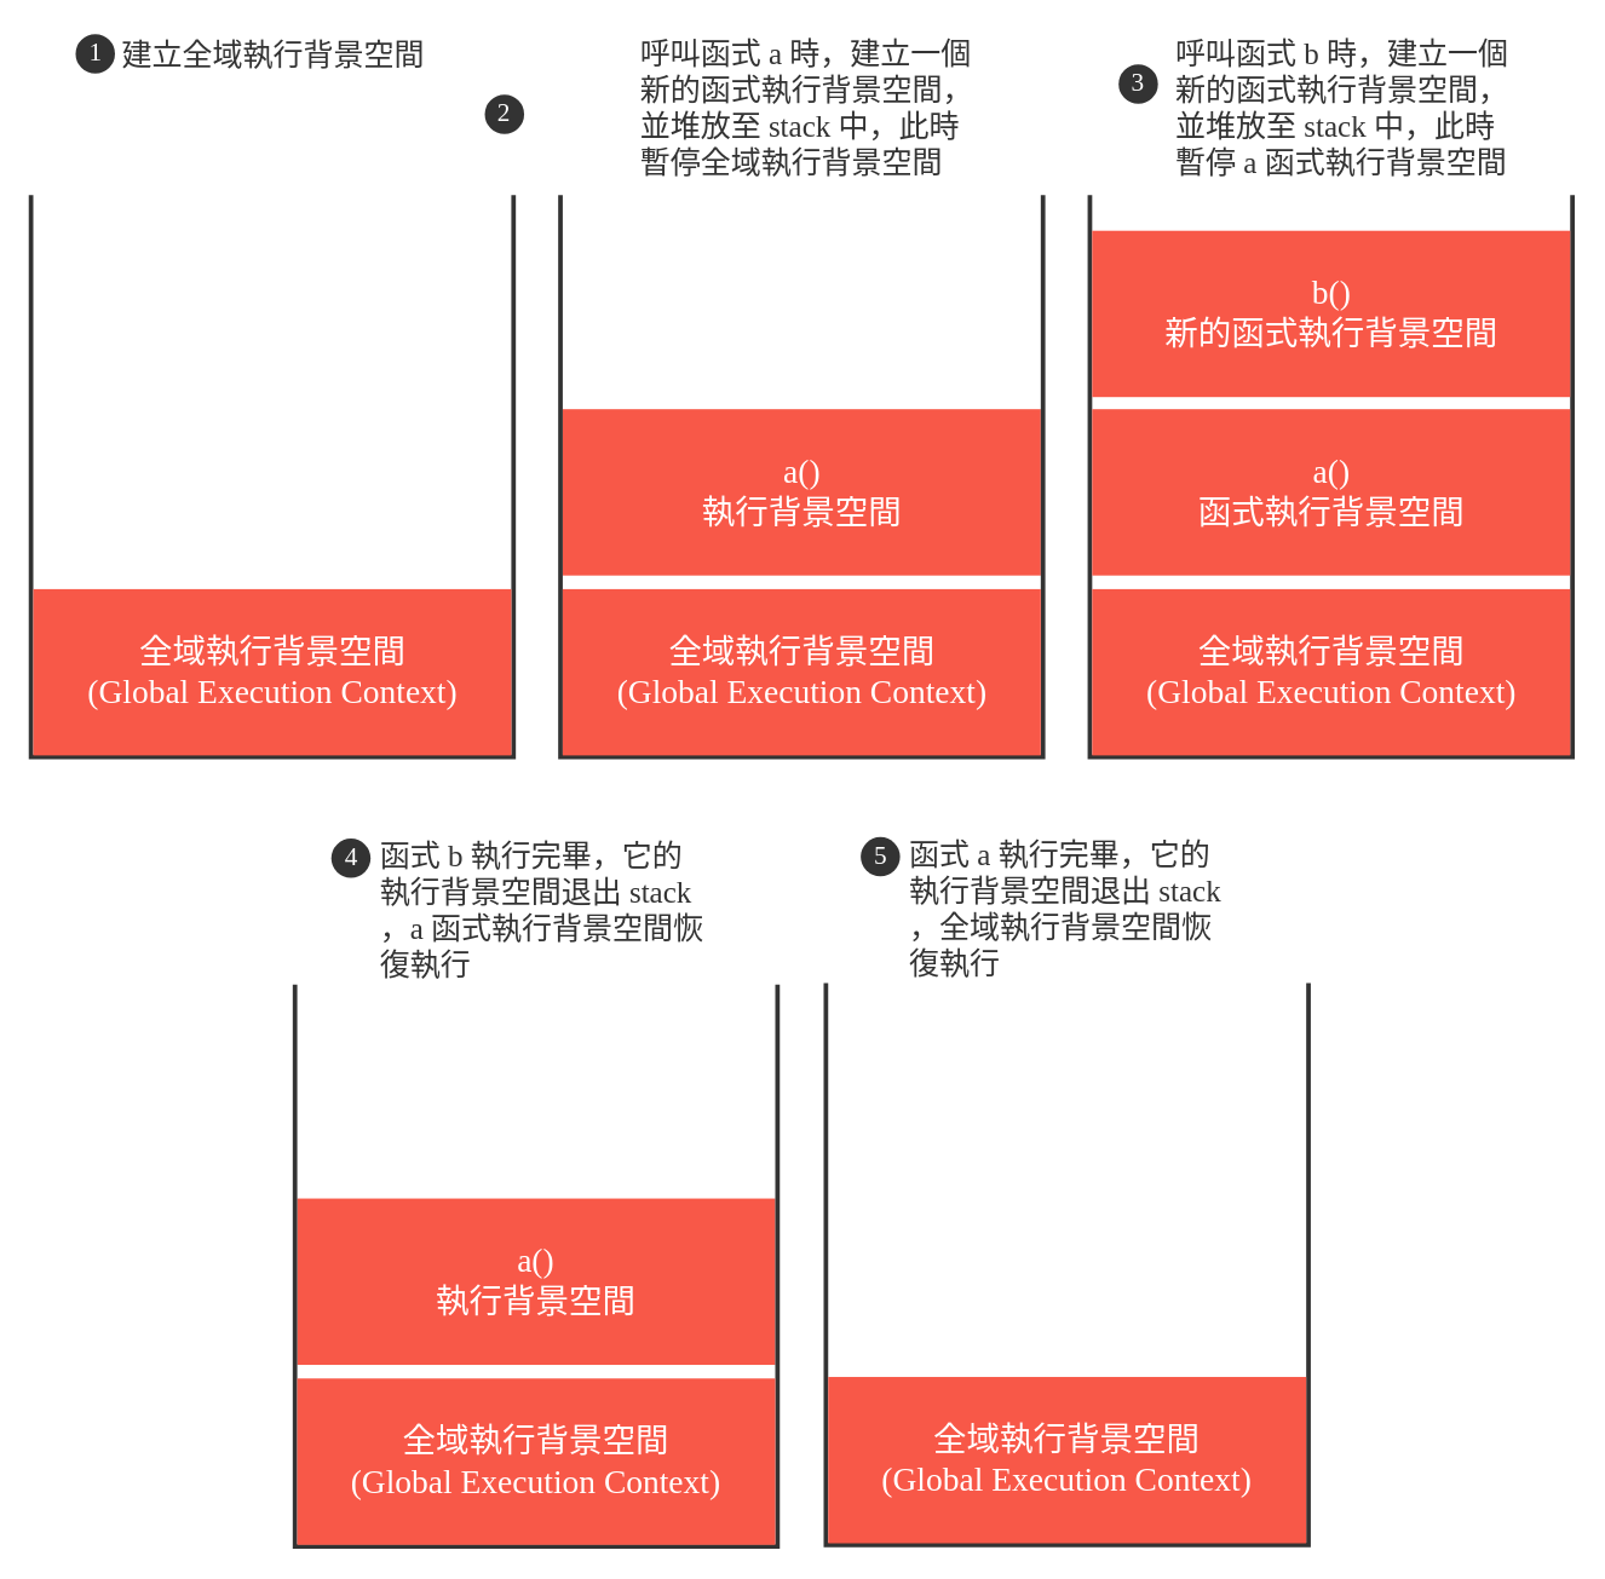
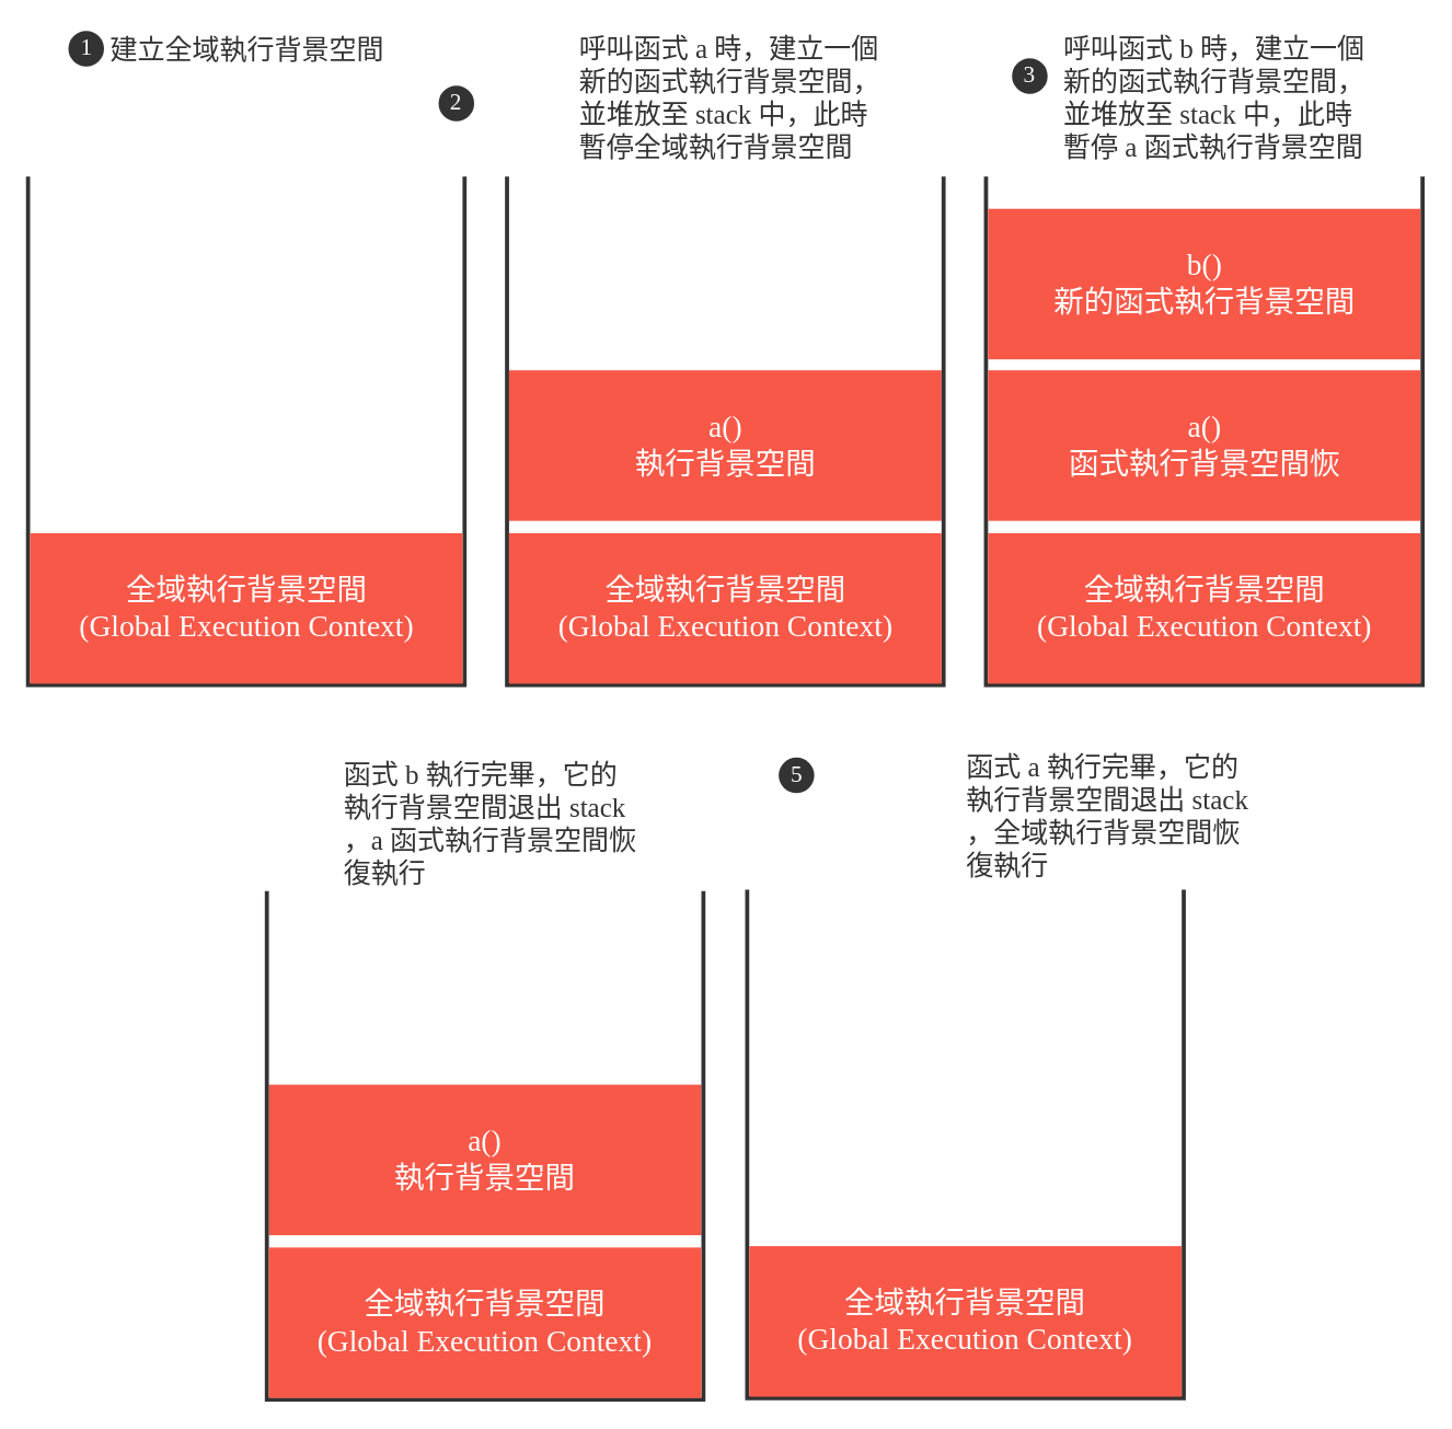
- <mxCell id="13" value="a() &lt;br&gt;函式執行背景空間" style="rounded=0;whiteSpace=wrap;html=1;strokeColor=none;strokeWidth=2;fillColor=#F85848;fontSize=22;fontColor=#FFFFFF;fontFamily=Verdana;" parent="1" vertex="1"><mxGeometry x="721.5" y="270" width="316" height="110" as="geometry" /></mxCell>
+ <mxCell id="13" value="a() &lt;br&gt;函式執行背景空間恢" style="rounded=0;whiteSpace=wrap;html=1;strokeColor=none;strokeWidth=2;fillColor=#F85848;fontSize=22;fontColor=#FFFFFF;fontFamily=Verdana;" parent="1" vertex="1"><mxGeometry x="721.5" y="270" width="316" height="110" as="geometry" /></mxCell>
- <mxCell id="21" value="4" style="ellipse;whiteSpace=wrap;html=1;aspect=fixed;rounded=0;labelBackgroundColor=none;strokeColor=none;strokeWidth=3;fillColor=#333333;fontFamily=Verdana;fontSize=17;fontColor=#FFFFFF;" parent="1" vertex="1"><mxGeometry x="218.5" y="554" width="26" height="26" as="geometry" /></mxCell>
- <mxCell id="25" value="&lt;font color=&quot;#333333&quot; style=&quot;font-size: 20px&quot;&gt;函式 a 執行完畢，它的&lt;br&gt;執行背景空間退出&amp;nbsp;stack&lt;br&gt;，全域執&lt;/font&gt;&lt;span style=&quot;color: rgb(51 , 51 , 51)&quot;&gt;行背景空間恢&lt;br&gt;復執行&lt;/span&gt;&lt;font color=&quot;#333333&quot; style=&quot;font-size: 20px&quot;&gt;&lt;br&gt;&lt;/font&gt;" style="text;html=1;align=left;verticalAlign=middle;resizable=0;points=[];autosize=1;fontSize=20;fontFamily=Verdana;fontColor=#FFFFFF;" parent="1" vertex="1"><mxGeometry x="598.5" y="550" width="240" height="100" as="geometry" /></mxCell>
+ <mxCell id="25" value="&lt;font color=&quot;#333333&quot; style=&quot;font-size: 20px&quot;&gt;函式 a 執行完畢，它的&lt;br&gt;執行背景空間退出&amp;nbsp;stack&lt;br&gt;，全域執&lt;/font&gt;&lt;span style=&quot;color: rgb(51 , 51 , 51)&quot;&gt;行背景空間恢&lt;br&gt;復執行&lt;/span&gt;&lt;font color=&quot;#333333&quot; style=&quot;font-size: 20px&quot;&gt;&lt;br&gt;&lt;/font&gt;" style="text;html=1;align=left;verticalAlign=middle;resizable=0;points=[];autosize=1;fontSize=20;fontFamily=Verdana;fontColor=#FFFFFF;" parent="1" vertex="1"><mxGeometry x="703.5" y="545" width="240" height="100" as="geometry" /></mxCell>
